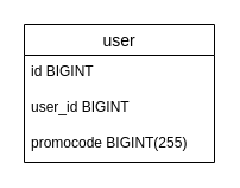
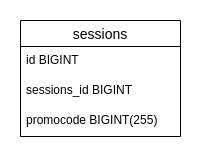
- <mxCell id="2" value="user" style="swimlane;fontStyle=0;childLayout=stackLayout;horizontal=1;startSize=26;horizontalStack=0;resizeParent=1;resizeParentMax=0;resizeLast=0;collapsible=1;marginBottom=0;align=center;fontSize=14;" parent="1" vertex="1"><mxGeometry x="20" y="20" width="160" height="116" as="geometry" /></mxCell>
+ <mxCell id="2" value="sessions" style="swimlane;fontStyle=0;childLayout=stackLayout;horizontal=1;startSize=26;horizontalStack=0;resizeParent=1;resizeParentMax=0;resizeLast=0;collapsible=1;marginBottom=0;align=center;fontSize=14;" parent="1" vertex="1"><mxGeometry x="20" y="20" width="160" height="116" as="geometry" /></mxCell>
- <mxCell id="4" value="user_id BIGINT" style="text;strokeColor=none;fillColor=none;spacingLeft=4;spacingRight=4;overflow=hidden;rotatable=0;points=[[0,0.5],[1,0.5]];portConstraint=eastwest;fontSize=12;whiteSpace=wrap;html=1;" parent="2" vertex="1"><mxGeometry y="56" width="160" height="30" as="geometry" /></mxCell>
+ <mxCell id="4" value="sessions_id BIGINT" style="text;strokeColor=none;fillColor=none;spacingLeft=4;spacingRight=4;overflow=hidden;rotatable=0;points=[[0,0.5],[1,0.5]];portConstraint=eastwest;fontSize=12;whiteSpace=wrap;html=1;" parent="2" vertex="1"><mxGeometry y="56" width="160" height="30" as="geometry" /></mxCell>
